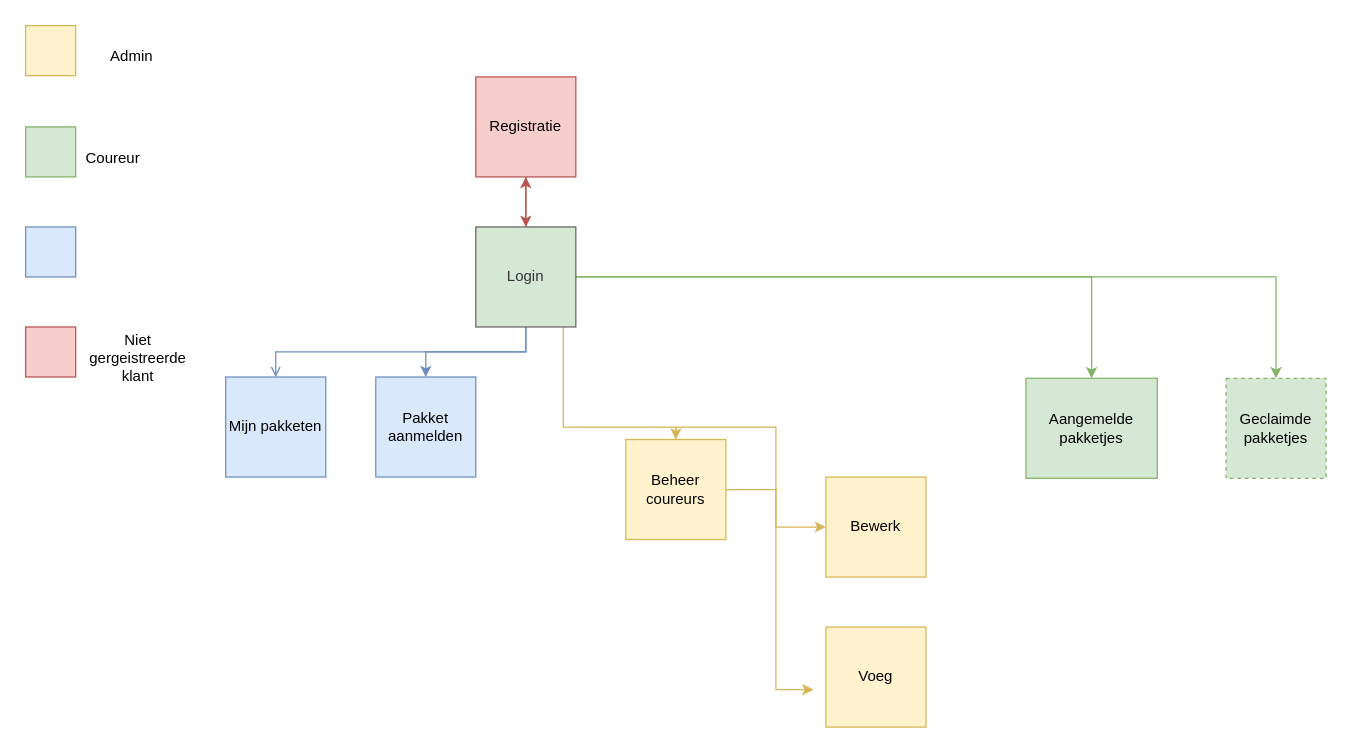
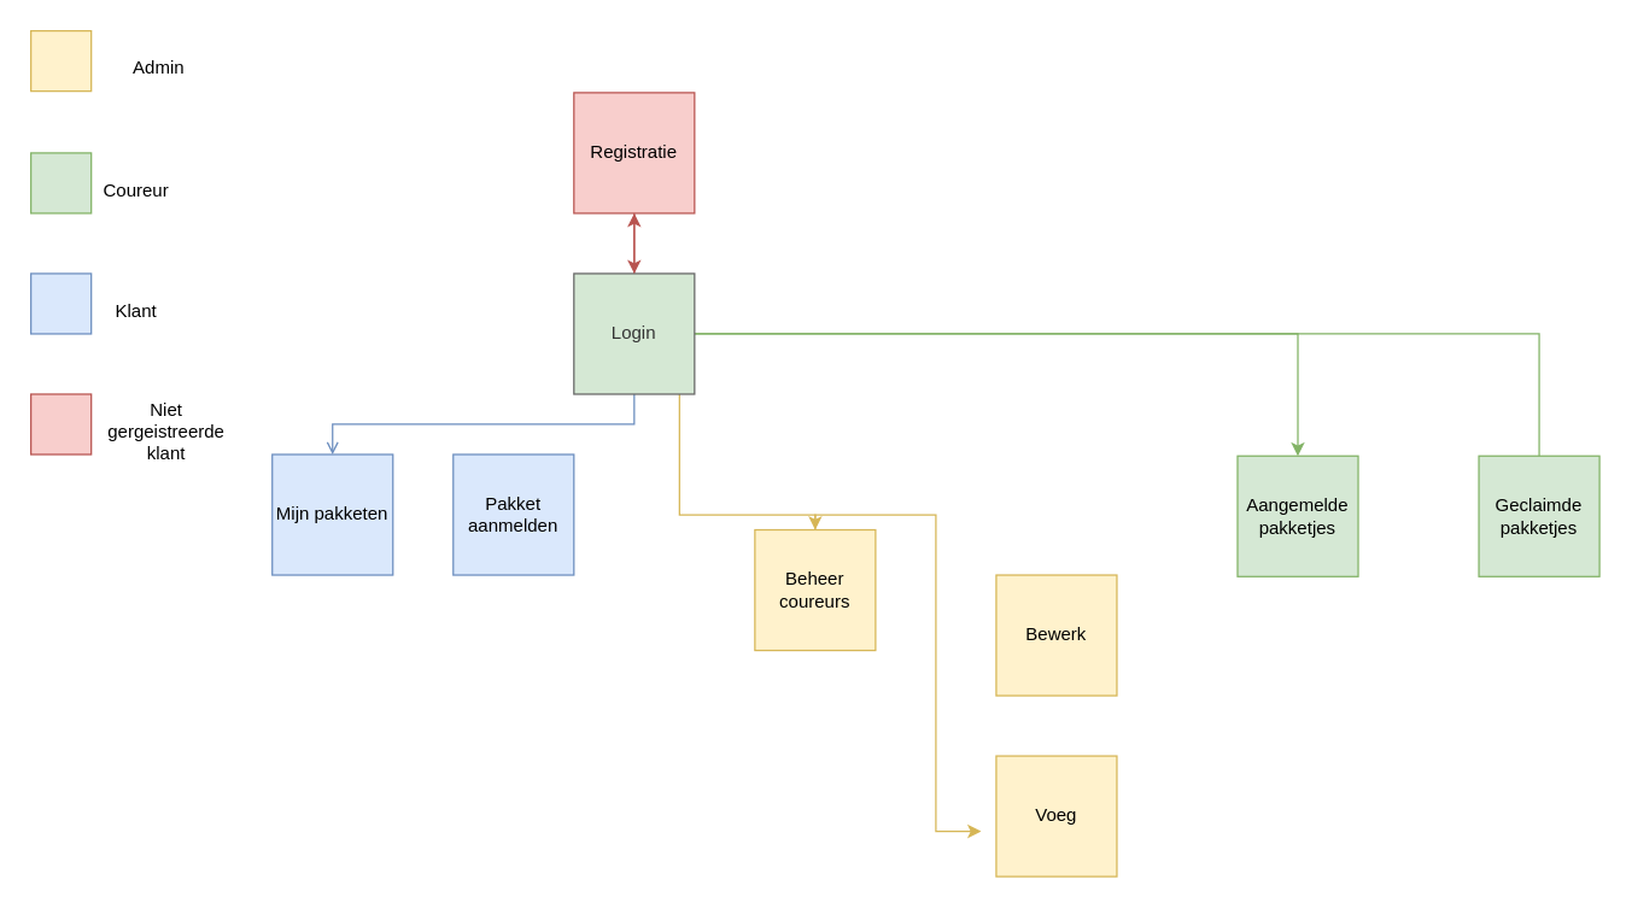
+ <mxCell id="17" value="Klant" style="text;html=1;strokeColor=none;fillColor=none;align=center;verticalAlign=middle;whiteSpace=wrap;rounded=0;fontColor=none;" parent="1" vertex="1"><mxGeometry x="60" y="191" width="60" height="30" as="geometry" /></mxCell>
- <mxCell id="4" style="edgeStyle=orthogonalEdgeStyle;rounded=0;orthogonalLoop=1;jettySize=auto;html=1;entryX=0.5;entryY=0;entryDx=0;entryDy=0;fontColor=none;fillColor=#dae8fc;strokeColor=#6c8ebf;" parent="1" source="8" target="24" edge="1"><mxGeometry relative="1" as="geometry" /></mxCell>
- <mxCell id="7" style="edgeStyle=orthogonalEdgeStyle;rounded=0;orthogonalLoop=1;jettySize=auto;html=1;fontColor=none;fillColor=#d5e8d4;strokeColor=#82b366;" parent="1" source="8" target="27" edge="1"><mxGeometry relative="1" as="geometry" /></mxCell>
+ <mxCell id="7" style="edgeStyle=orthogonalEdgeStyle;rounded=0;orthogonalLoop=1;jettySize=auto;html=1;fontColor=none;fillColor=#d5e8d4;strokeColor=#82b366;endArrow=none;" parent="1" source="8" target="27" edge="1"><mxGeometry relative="1" as="geometry" /></mxCell>
- <mxCell id="26" value="Aangemelde pakketjes" style="rounded=0;whiteSpace=wrap;html=1;fillColor=#d5e8d4;strokeColor=#82b366;" parent="1" vertex="1"><mxGeometry x="820" y="302" width="105" height="80" as="geometry" /></mxCell>
+ <mxCell id="26" value="Aangemelde pakketjes" style="rounded=0;whiteSpace=wrap;html=1;fillColor=#d5e8d4;strokeColor=#82b366;" parent="1" vertex="1"><mxGeometry x="820" y="302" width="80" height="80" as="geometry" /></mxCell>
- <mxCell id="27" value="Geclaimde pakketjes" style="rounded=0;whiteSpace=wrap;html=1;fillColor=#d5e8d4;strokeColor=#82b366;dashed=1;" parent="1" vertex="1"><mxGeometry x="980" y="302" width="80" height="80" as="geometry" /></mxCell>
+ <mxCell id="27" value="Geclaimde pakketjes" style="rounded=0;whiteSpace=wrap;html=1;fillColor=#d5e8d4;strokeColor=#82b366;" parent="1" vertex="1"><mxGeometry x="980" y="302" width="80" height="80" as="geometry" /></mxCell>
- <mxCell id="10" style="edgeStyle=orthogonalEdgeStyle;rounded=0;orthogonalLoop=1;jettySize=auto;html=1;entryX=0;entryY=0.5;entryDx=0;entryDy=0;fontColor=none;fillColor=#fff2cc;strokeColor=#d6b656;" parent="1" source="12" target="9" edge="1"><mxGeometry relative="1" as="geometry" /></mxCell>
